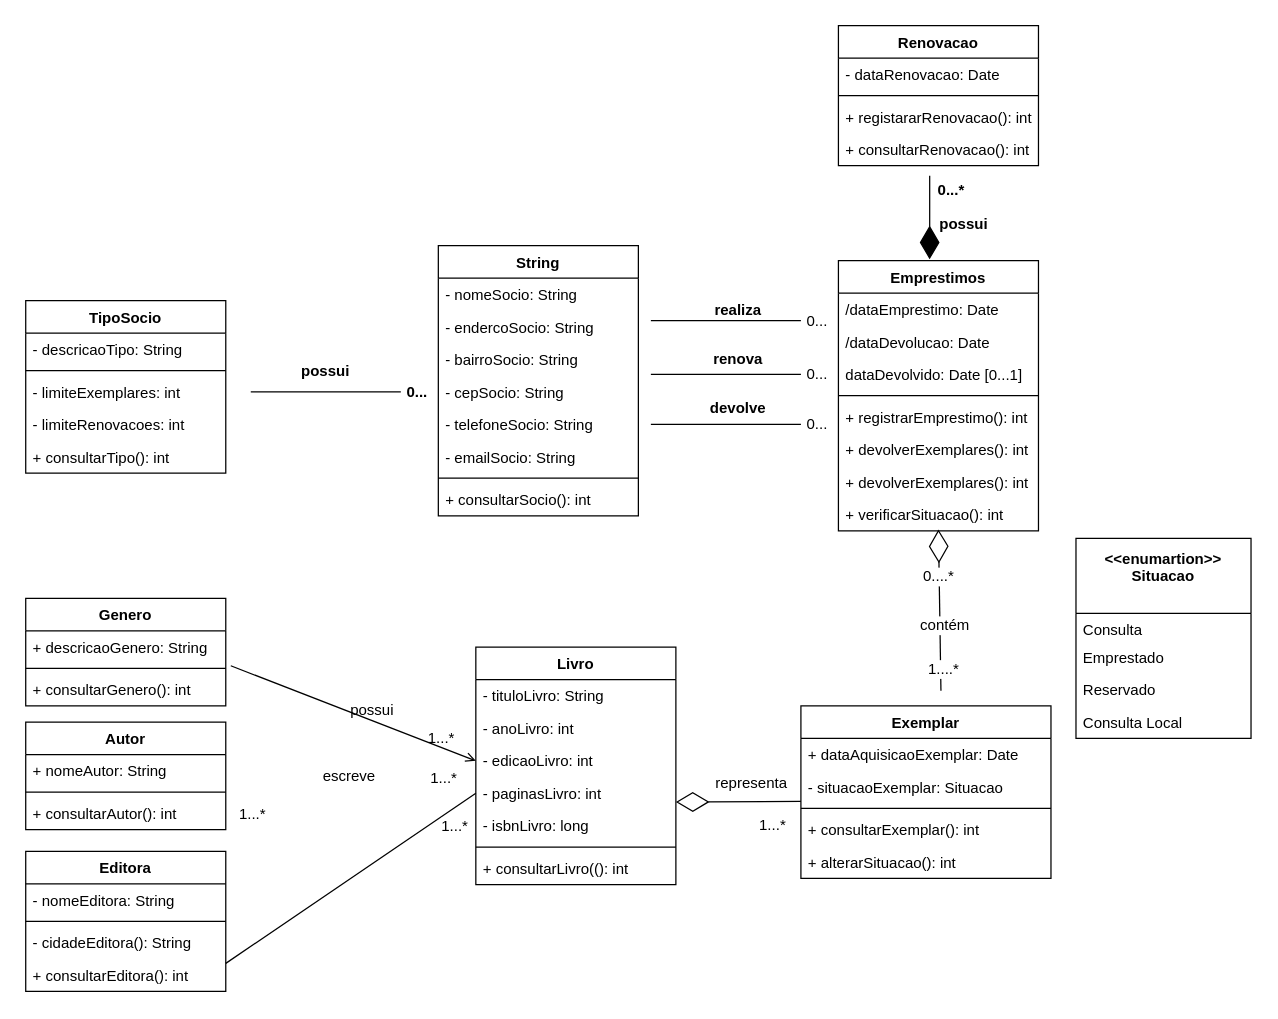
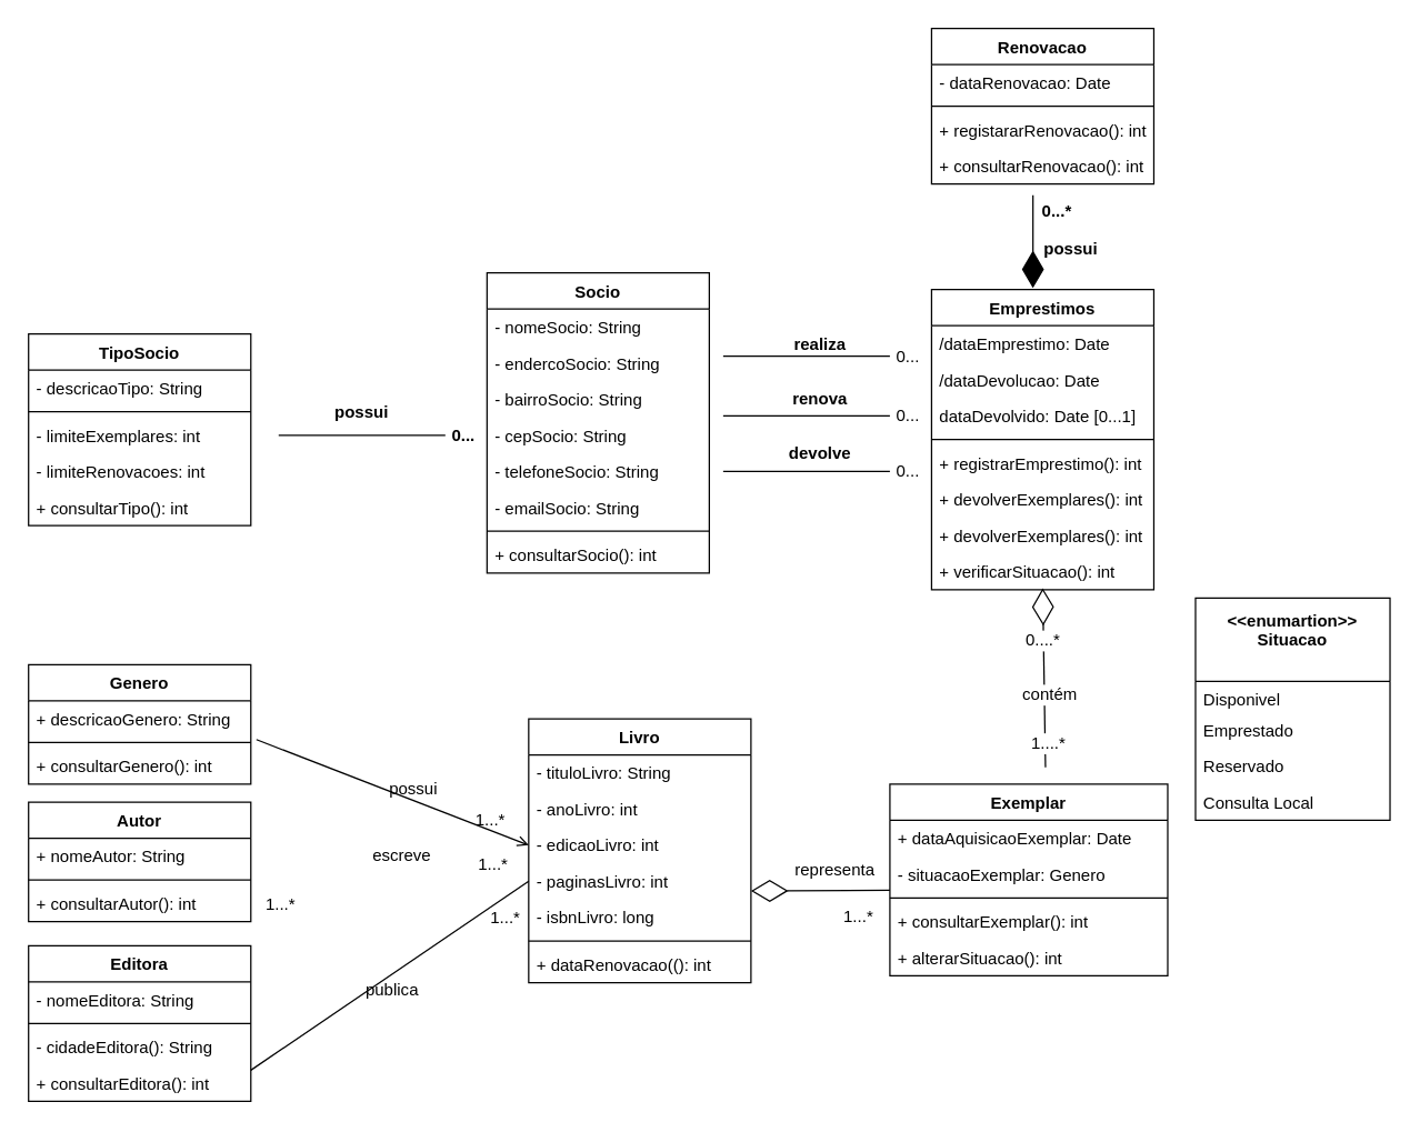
- <mxCell id="61" value="String" style="swimlane;fontStyle=1;align=center;verticalAlign=top;childLayout=stackLayout;horizontal=1;startSize=26;horizontalStack=0;resizeParent=1;resizeParentMax=0;resizeLast=0;collapsible=1;marginBottom=0;" vertex="1" parent="1"><mxGeometry x="350" y="196" width="160" height="216" as="geometry" /></mxCell>
+ <mxCell id="61" value="Socio" style="swimlane;fontStyle=1;align=center;verticalAlign=top;childLayout=stackLayout;horizontal=1;startSize=26;horizontalStack=0;resizeParent=1;resizeParentMax=0;resizeLast=0;collapsible=1;marginBottom=0;" vertex="1" parent="1"><mxGeometry x="350" y="196" width="160" height="216" as="geometry" /></mxCell>
- <mxCell id="26" value="Consulta" style="text;strokeColor=none;fillColor=none;align=left;verticalAlign=top;spacingLeft=4;spacingRight=4;overflow=hidden;rotatable=0;points=[[0,0.5],[1,0.5]];portConstraint=eastwest;" vertex="1" parent="25"><mxGeometry y="60" width="140" height="22" as="geometry" /></mxCell>
+ <mxCell id="26" value="Disponivel" style="text;strokeColor=none;fillColor=none;align=left;verticalAlign=top;spacingLeft=4;spacingRight=4;overflow=hidden;rotatable=0;points=[[0,0.5],[1,0.5]];portConstraint=eastwest;" vertex="1" parent="25"><mxGeometry y="60" width="140" height="22" as="geometry" /></mxCell>
- <mxCell id="82" value="escreve" style="text;html=1;resizable=0;points=[];autosize=1;align=left;verticalAlign=top;spacingTop=-4;" vertex="1" parent="1"><mxGeometry x="256" y="611" width="60" height="20" as="geometry" /></mxCell>
+ <mxCell id="82" value="escreve" style="text;html=1;resizable=0;points=[];autosize=1;align=left;verticalAlign=top;spacingTop=-4;" vertex="1" parent="1"><mxGeometry x="266" y="606" width="60" height="20" as="geometry" /></mxCell>
- <mxCell id="21" value="- situacaoExemplar: Situacao" style="text;strokeColor=none;fillColor=none;align=left;verticalAlign=top;spacingLeft=4;spacingRight=4;overflow=hidden;rotatable=0;points=[[0,0.5],[1,0.5]];portConstraint=eastwest;" vertex="1" parent="19"><mxGeometry y="52" width="200" height="26" as="geometry" /></mxCell>
+ <mxCell id="21" value="- situacaoExemplar: Genero" style="text;strokeColor=none;fillColor=none;align=left;verticalAlign=top;spacingLeft=4;spacingRight=4;overflow=hidden;rotatable=0;points=[[0,0.5],[1,0.5]];portConstraint=eastwest;" vertex="1" parent="19"><mxGeometry y="52" width="200" height="26" as="geometry" /></mxCell>
- <mxCell id="37" value="+ consultarLivro((): int" style="text;strokeColor=none;fillColor=none;align=left;verticalAlign=top;spacingLeft=4;spacingRight=4;overflow=hidden;rotatable=0;points=[[0,0.5],[1,0.5]];portConstraint=eastwest;" vertex="1" parent="30"><mxGeometry y="164" width="160" height="26" as="geometry" /></mxCell>
+ <mxCell id="37" value="+ dataRenovacao((): int" style="text;strokeColor=none;fillColor=none;align=left;verticalAlign=top;spacingLeft=4;spacingRight=4;overflow=hidden;rotatable=0;points=[[0,0.5],[1,0.5]];portConstraint=eastwest;" vertex="1" parent="30"><mxGeometry y="164" width="160" height="26" as="geometry" /></mxCell>
+ <mxCell id="83" value="publica" style="text;html=1;resizable=0;points=[];autosize=1;align=left;verticalAlign=top;spacingTop=-4;" vertex="1" parent="1"><mxGeometry x="261" y="703" width="50" height="20" as="geometry" /></mxCell>
